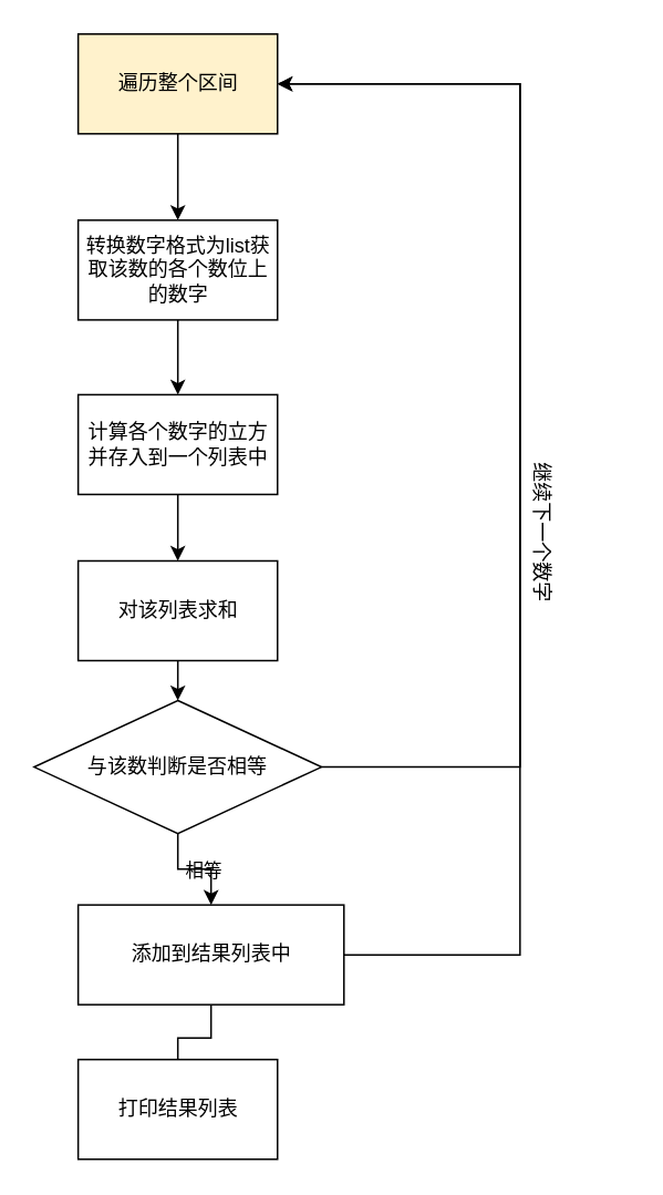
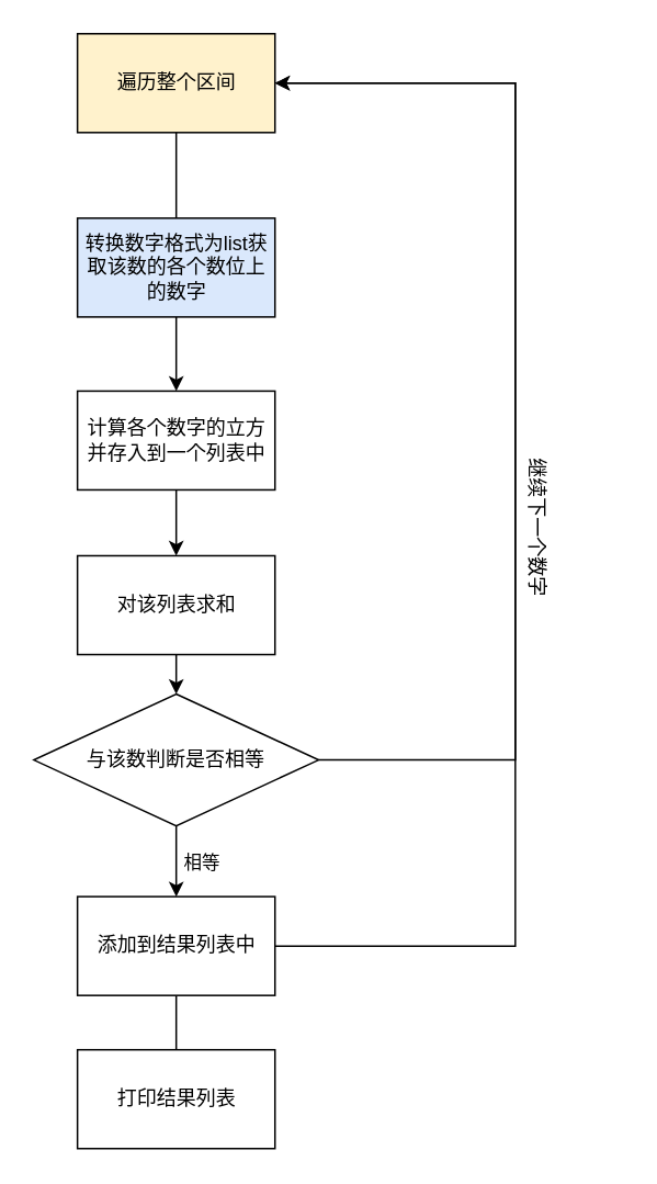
- <mxCell id="11" value="" style="edgeStyle=orthogonalEdgeStyle;rounded=0;orthogonalLoop=1;jettySize=auto;html=1;" edge="1" parent="1" source="12" target="10"><mxGeometry relative="1" as="geometry" /></mxCell>
+ <mxCell id="11" value="" style="edgeStyle=orthogonalEdgeStyle;rounded=0;orthogonalLoop=1;jettySize=auto;html=1;endArrow=none;" edge="1" parent="1" source="12" target="10"><mxGeometry relative="1" as="geometry" /></mxCell>
- <mxCell id="10" value="转换数字格式为list获取该数的各个数位上的数字" style="rounded=0;whiteSpace=wrap;html=1;" vertex="1" parent="1"><mxGeometry x="46.5" y="132" width="120" height="60" as="geometry" /></mxCell>
+ <mxCell id="10" value="转换数字格式为list获取该数的各个数位上的数字" style="rounded=0;whiteSpace=wrap;html=1;fillColor=#dae8fc;" vertex="1" parent="1"><mxGeometry x="46.5" y="132" width="120" height="60" as="geometry" /></mxCell>
- <mxCell id="4" value="添加到结果列表中" style="rounded=0;whiteSpace=wrap;html=1;" vertex="1" parent="1"><mxGeometry x="46.5" y="544" width="160" height="60" as="geometry" /></mxCell>
+ <mxCell id="4" value="添加到结果列表中" style="rounded=0;whiteSpace=wrap;html=1;" vertex="1" parent="1"><mxGeometry x="46.5" y="544" width="120" height="60" as="geometry" /></mxCell>
